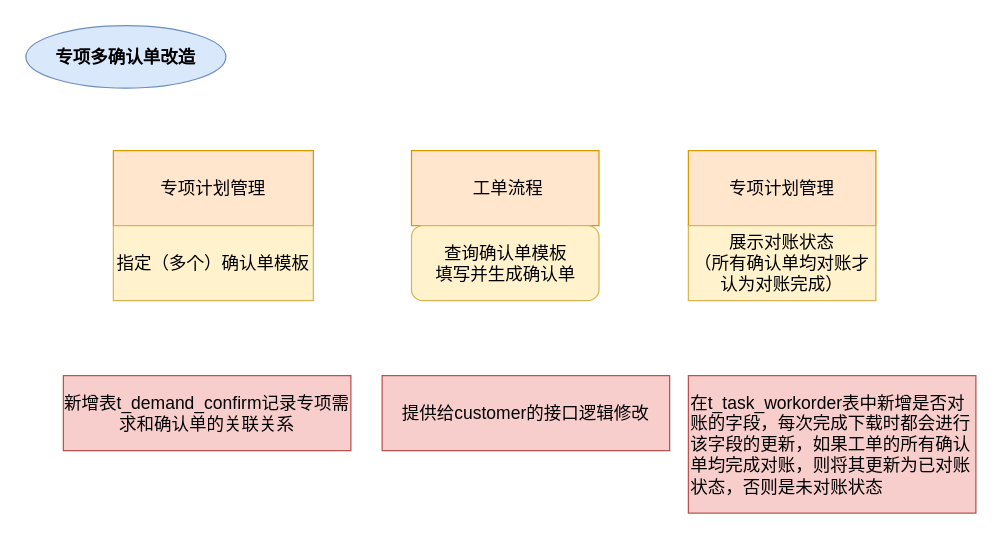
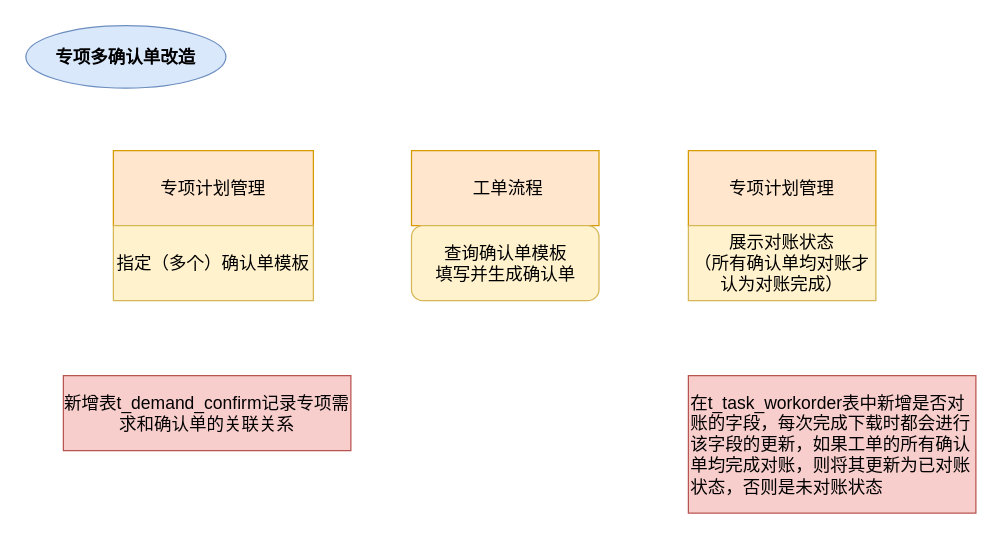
- <mxCell id="10" value="提供给customer的接口逻辑修改" style="rounded=0;whiteSpace=wrap;html=1;shadow=0;sketch=0;fontSize=14;fillColor=#f8cecc;strokeColor=#b85450;" vertex="1" parent="1"><mxGeometry x="305" y="300" width="230" height="60" as="geometry" /></mxCell>
